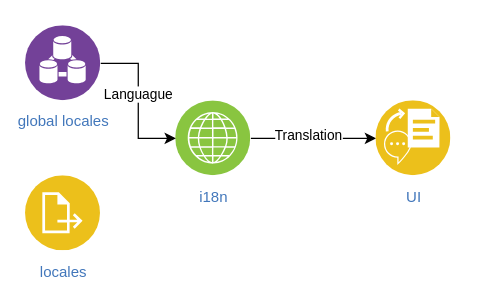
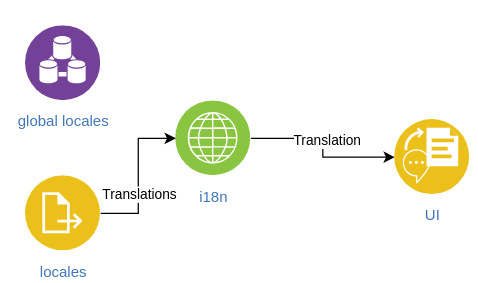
- <mxCell id="5" style="edgeStyle=orthogonalEdgeStyle;rounded=0;orthogonalLoop=1;jettySize=auto;html=1;" edge="1" parent="1" source="7" target="4"><mxGeometry relative="1" as="geometry" /></mxCell>
- <mxCell id="6" value="Languague" style="edgeLabel;html=1;align=center;verticalAlign=middle;resizable=0;points=[];" vertex="1" connectable="0" parent="5"><mxGeometry x="-0.1" y="-1" relative="1" as="geometry"><mxPoint as="offset" /></mxGeometry></mxCell>
- <mxCell id="11" value="UI" style="aspect=fixed;perimeter=ellipsePerimeter;html=1;align=center;shadow=0;dashed=0;fontColor=#4277BB;labelBackgroundColor=#ffffff;fontSize=12;spacingTop=3;image;image=img/lib/ibm/applications/speech_to_text.svg;" vertex="1" parent="1"><mxGeometry x="300" y="80" width="60" height="60" as="geometry" /></mxCell>
+ <mxCell id="11" value="UI" style="aspect=fixed;perimeter=ellipsePerimeter;html=1;align=center;shadow=0;dashed=0;fontColor=#4277BB;labelBackgroundColor=#ffffff;fontSize=12;spacingTop=3;image;image=img/lib/ibm/applications/speech_to_text.svg;" vertex="1" parent="1"><mxGeometry x="315" y="95" width="60" height="60" as="geometry" /></mxCell>
+ <mxCell id="8" style="edgeStyle=orthogonalEdgeStyle;rounded=0;orthogonalLoop=1;jettySize=auto;html=1;" edge="1" parent="1" source="10" target="4"><mxGeometry relative="1" as="geometry" /></mxCell>
+ <mxCell id="9" value="Translations" style="edgeLabel;html=1;align=center;verticalAlign=middle;resizable=0;points=[];" vertex="1" connectable="0" parent="8"><mxGeometry x="-0.5" y="16" relative="1" as="geometry"><mxPoint x="16" y="-16" as="offset" /></mxGeometry></mxCell>
